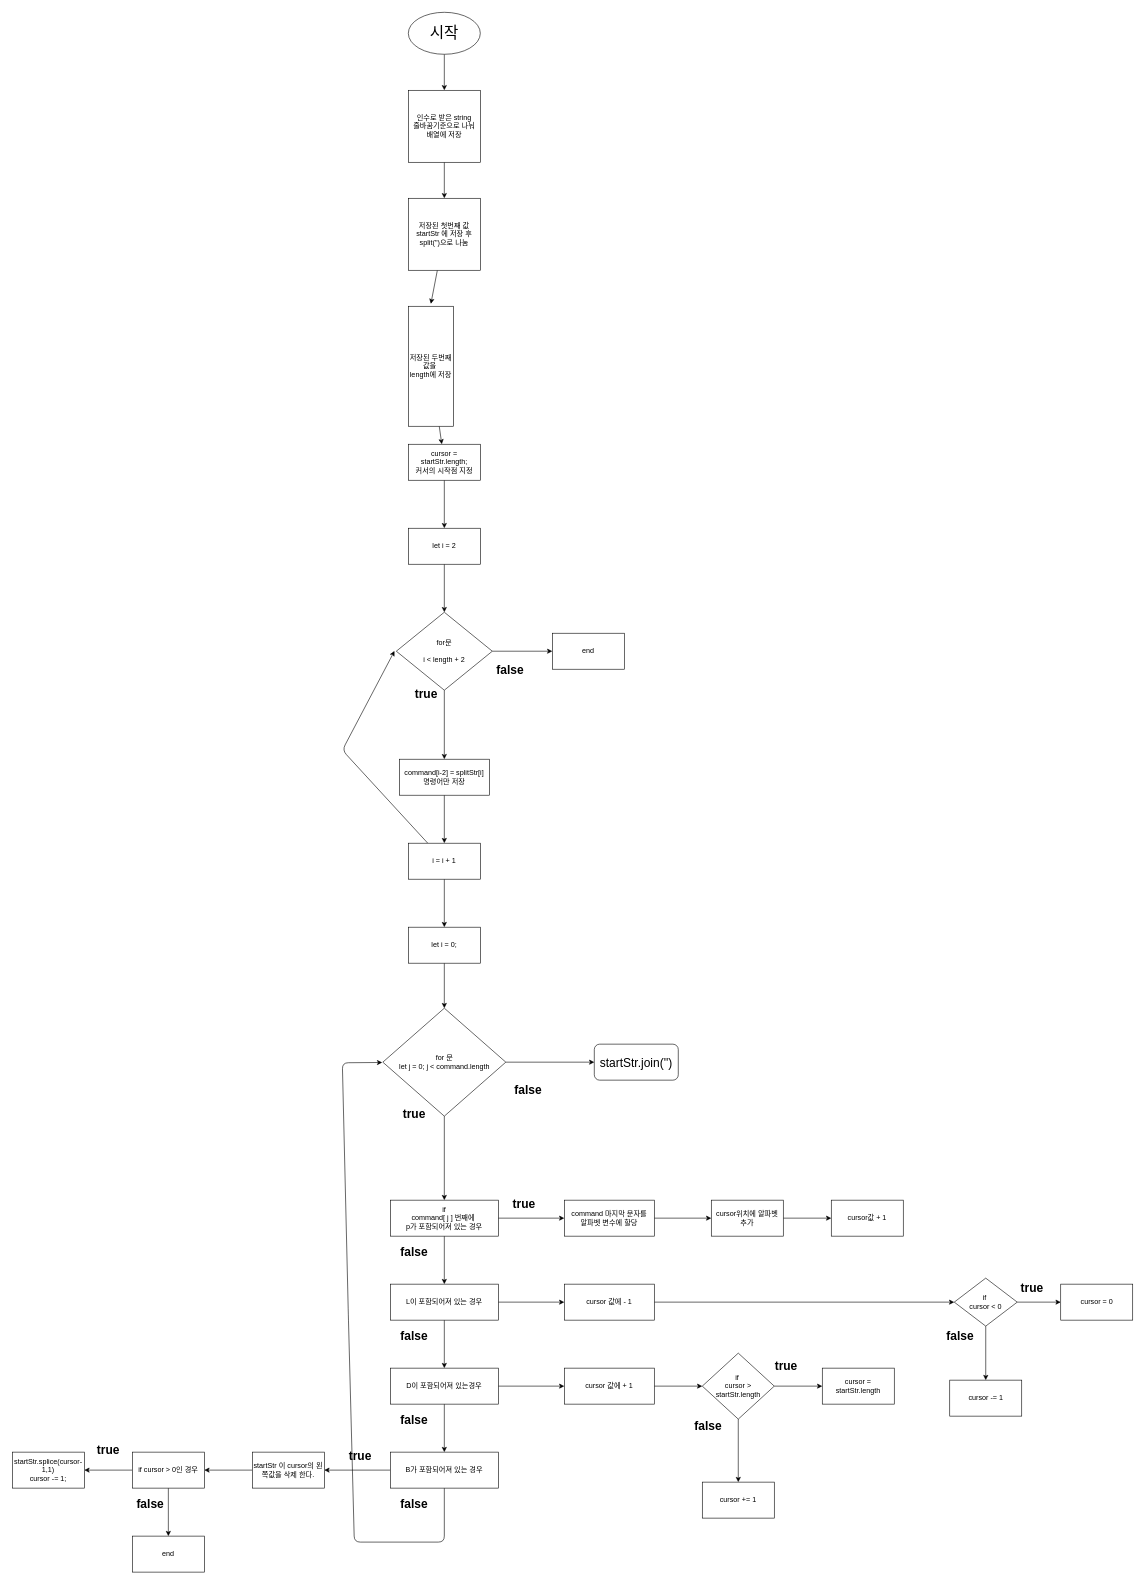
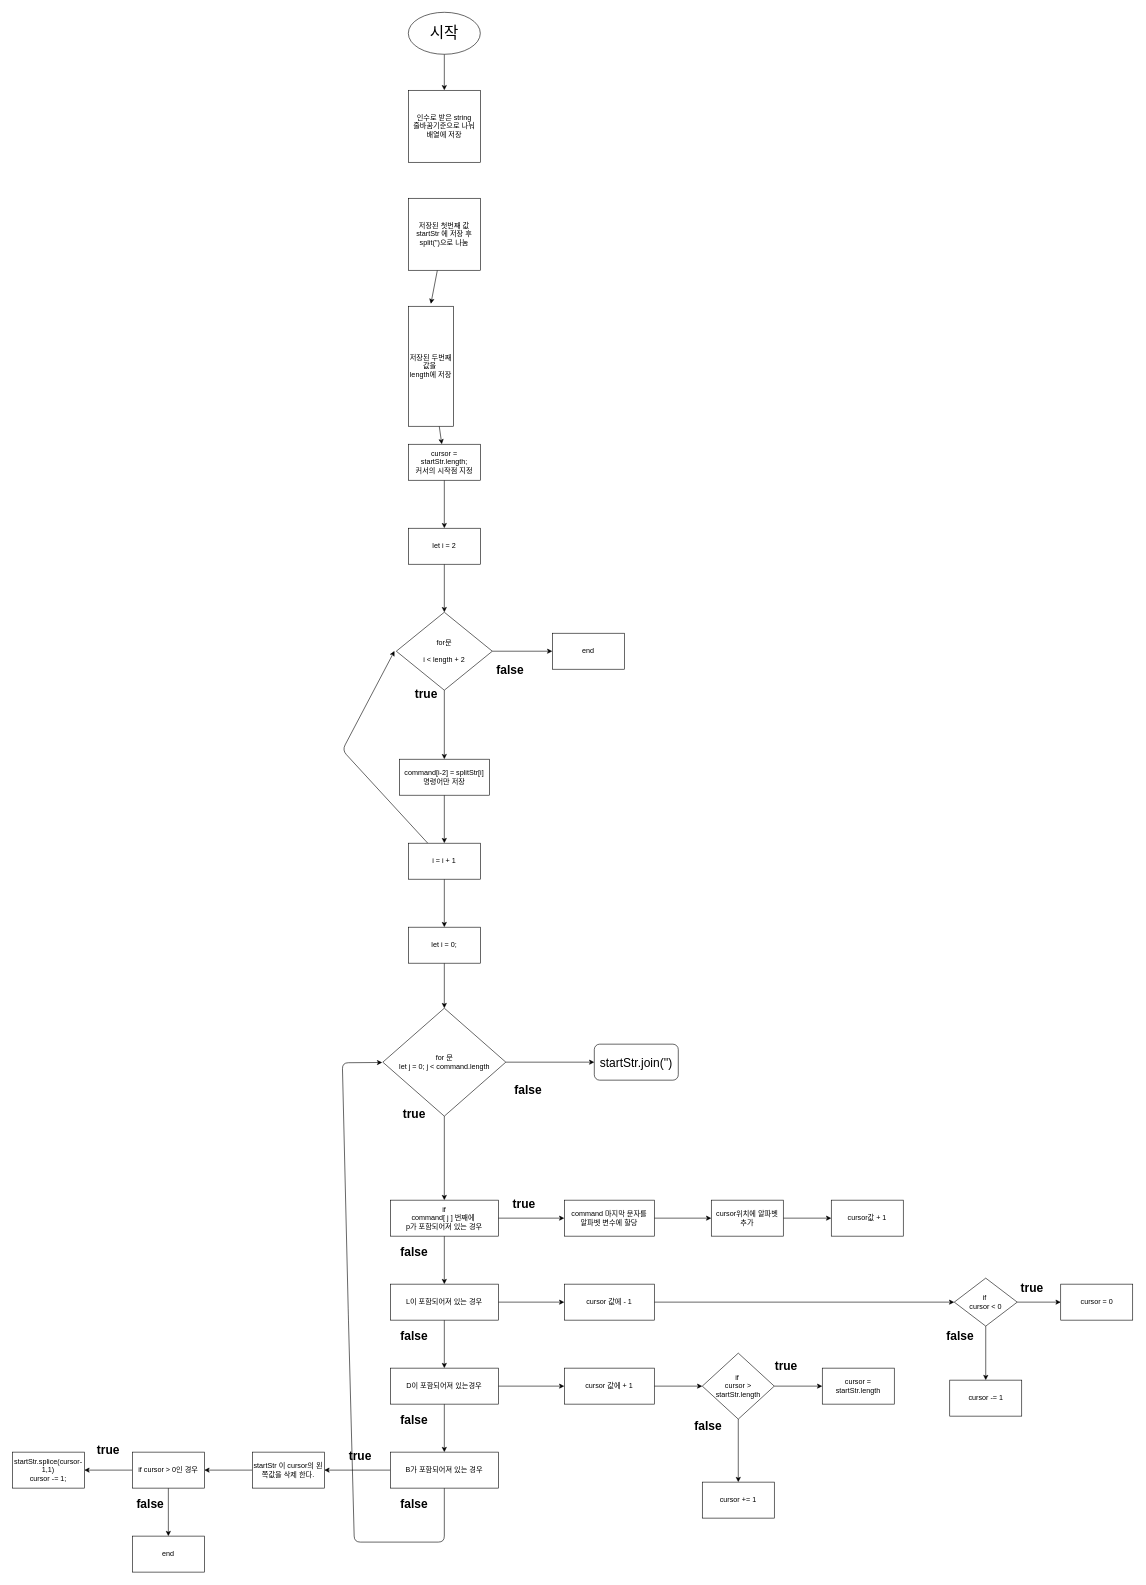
- <mxCell id="4" style="edgeStyle=none;html=1;strokeColor=#000000;fontColor=#000000;" parent="1" source="5" target="7" edge="1"><mxGeometry relative="1" as="geometry" /></mxCell>
